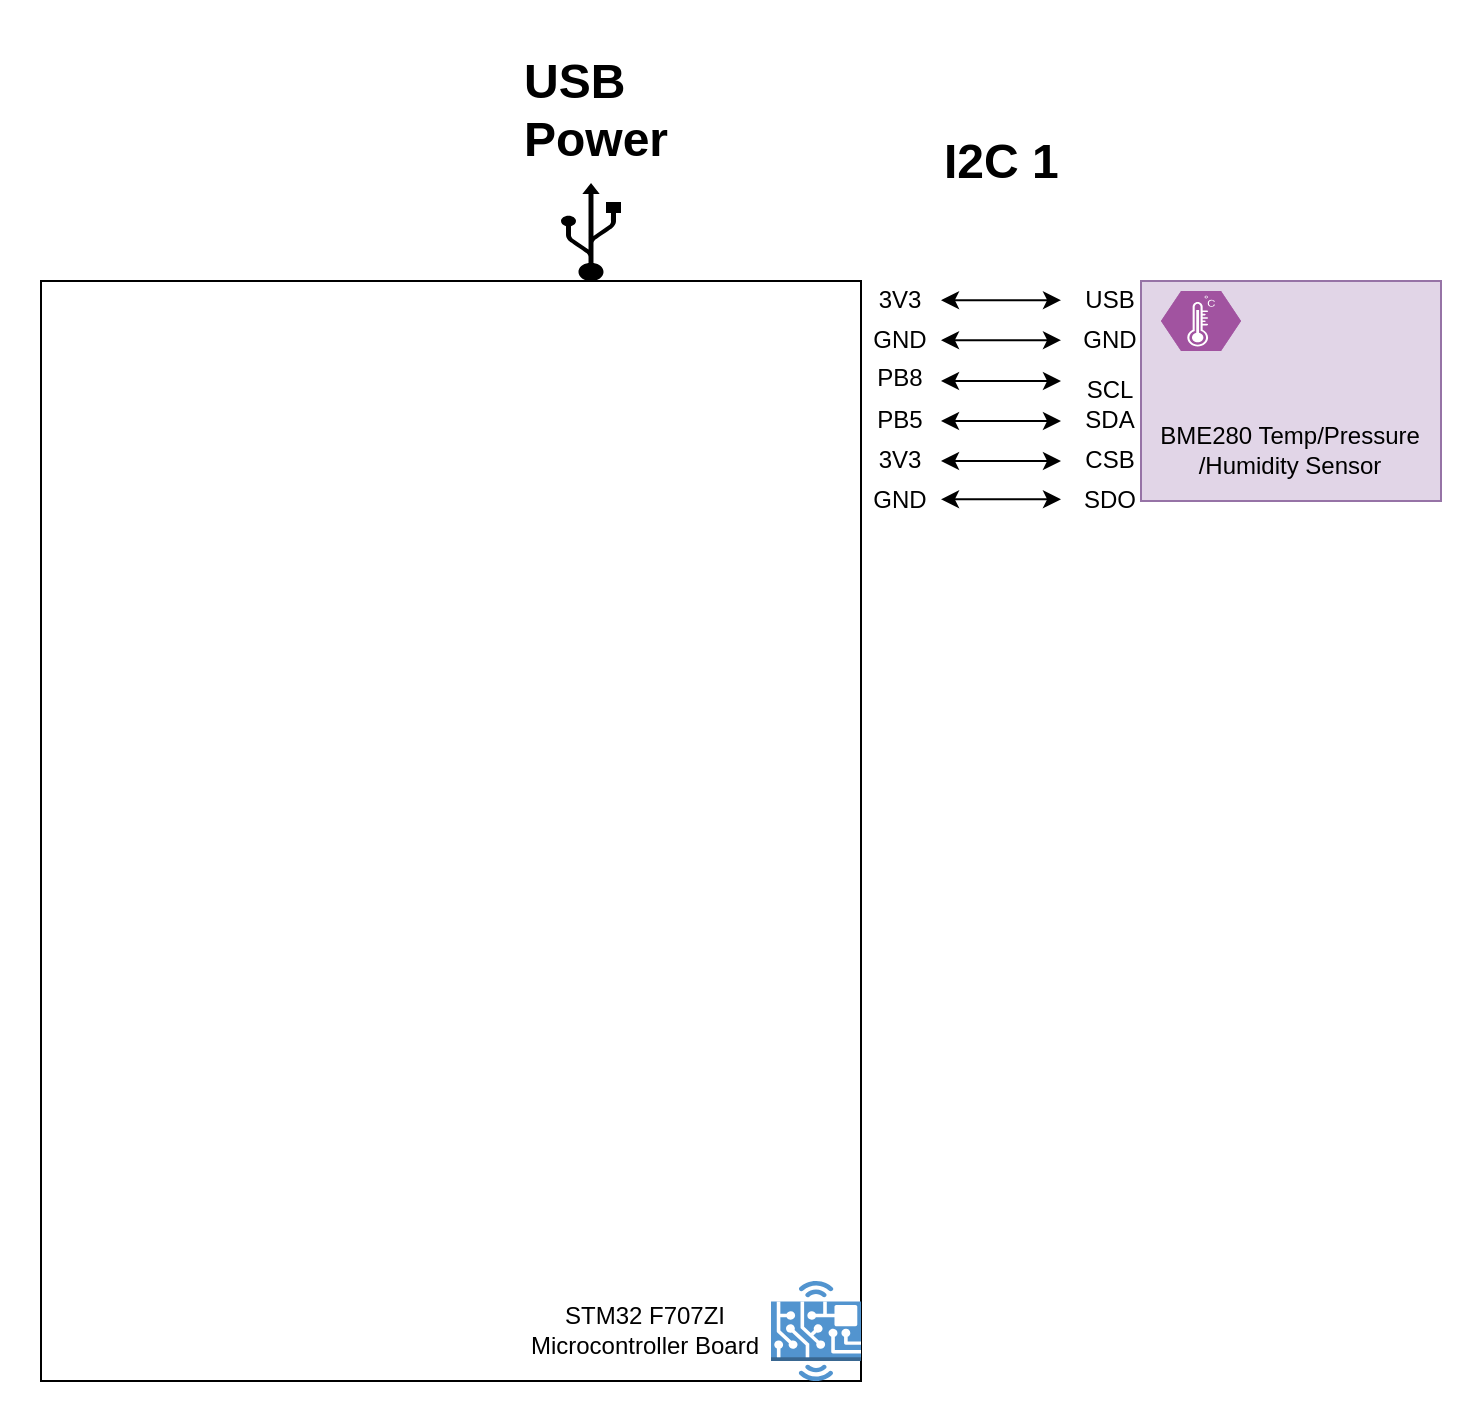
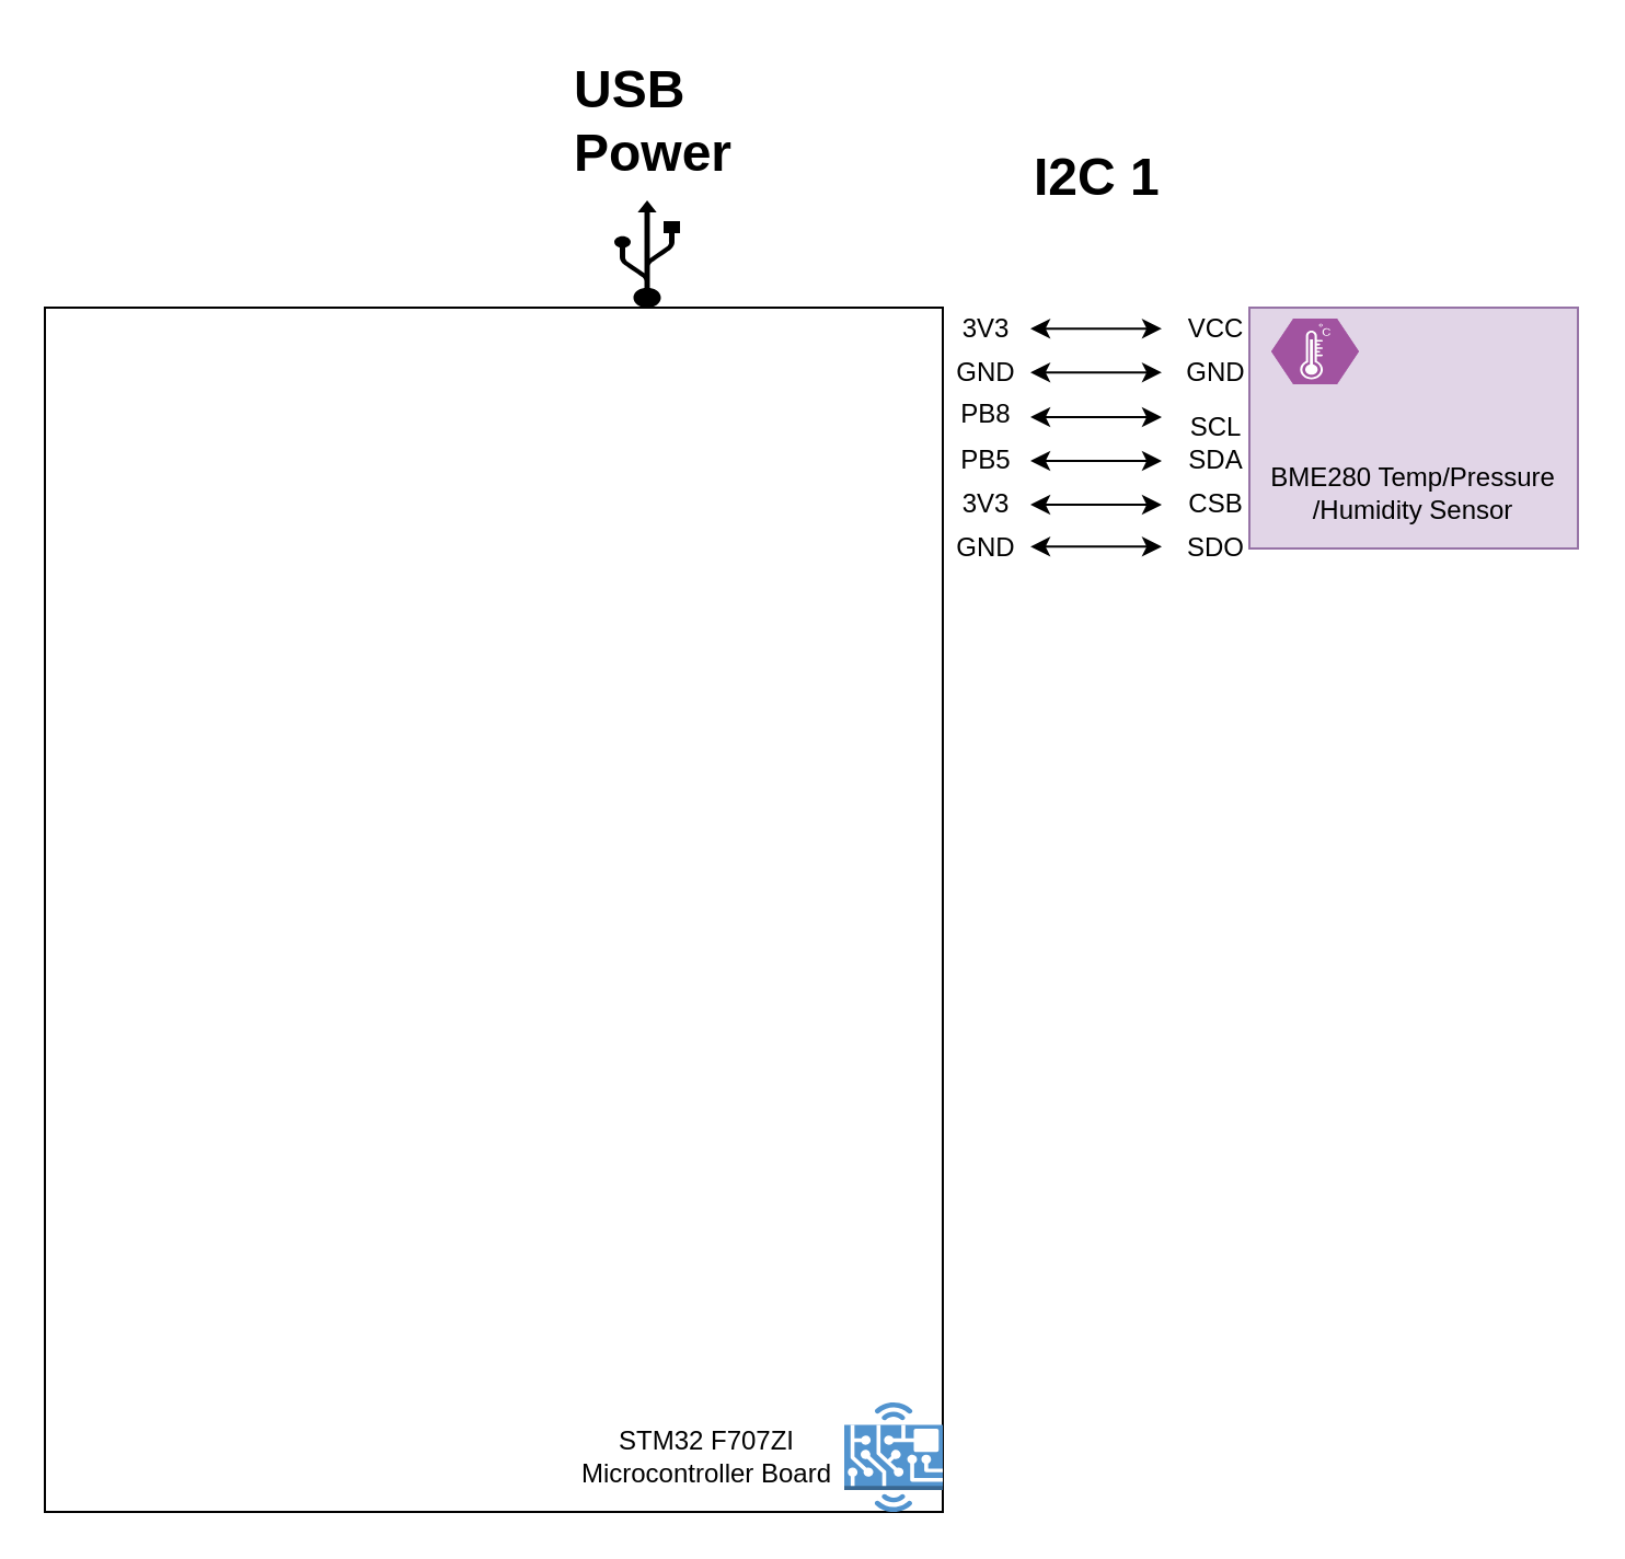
- <mxCell id="20" value="USB" style="text;html=1;align=center;verticalAlign=middle;whiteSpace=wrap;rounded=0;" vertex="1" parent="1"><mxGeometry x="540" y="140" width="30" height="20" as="geometry" /></mxCell>
+ <mxCell id="20" value="VCC" style="text;html=1;align=center;verticalAlign=middle;whiteSpace=wrap;rounded=0;" vertex="1" parent="1"><mxGeometry x="540" y="140" width="30" height="20" as="geometry" /></mxCell>
